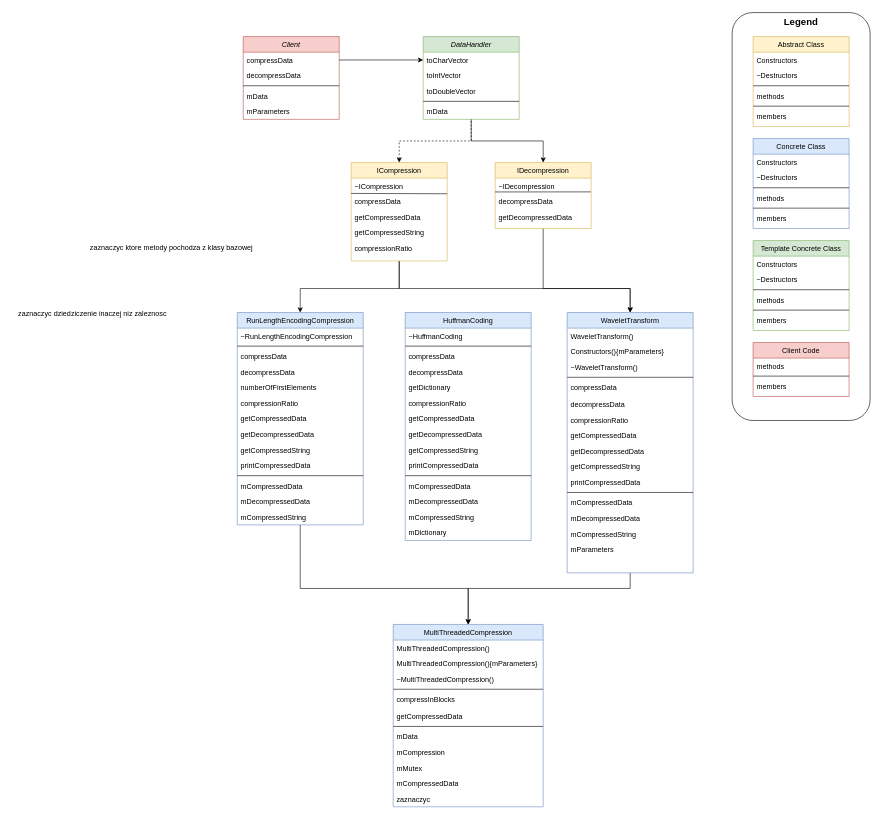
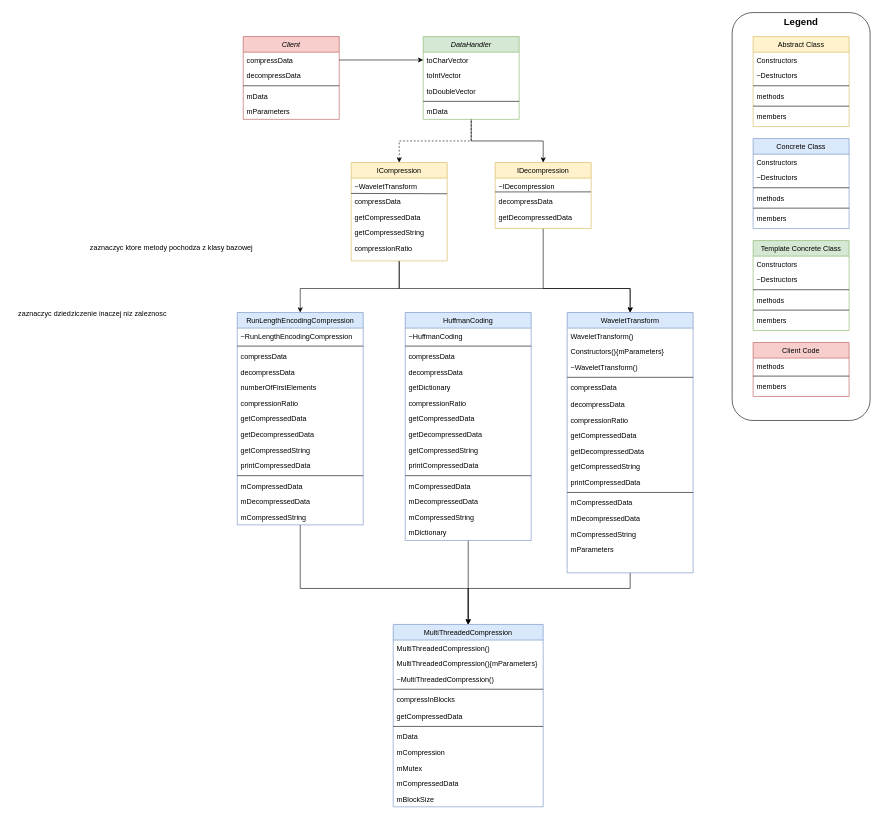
- <mxCell id="11" value="~ICompression" style="text;align=left;verticalAlign=top;spacingLeft=4;spacingRight=4;overflow=hidden;rotatable=0;points=[[0,0.5],[1,0.5]];portConstraint=eastwest;" parent="10" vertex="1"><mxGeometry y="26" width="160" height="26" as="geometry" /></mxCell>
+ <mxCell id="11" value="~WaveletTransform" style="text;align=left;verticalAlign=top;spacingLeft=4;spacingRight=4;overflow=hidden;rotatable=0;points=[[0,0.5],[1,0.5]];portConstraint=eastwest;" parent="10" vertex="1"><mxGeometry y="26" width="160" height="26" as="geometry" /></mxCell>
+ <mxCell id="59" style="edgeStyle=orthogonalEdgeStyle;rounded=0;orthogonalLoop=1;jettySize=auto;html=1;entryX=0.5;entryY=0;entryDx=0;entryDy=0;" parent="1" source="60" target="98" edge="1"><mxGeometry relative="1" as="geometry" /></mxCell>
- <mxCell id="110" value="zaznaczyc" style="text;align=left;verticalAlign=top;spacingLeft=4;spacingRight=4;overflow=hidden;rotatable=0;points=[[0,0.5],[1,0.5]];portConstraint=eastwest;" parent="98" vertex="1"><mxGeometry y="278" width="250" height="26" as="geometry" /></mxCell>
+ <mxCell id="110" value="mBlockSize" style="text;align=left;verticalAlign=top;spacingLeft=4;spacingRight=4;overflow=hidden;rotatable=0;points=[[0,0.5],[1,0.5]];portConstraint=eastwest;" parent="98" vertex="1"><mxGeometry y="278" width="250" height="26" as="geometry" /></mxCell>
